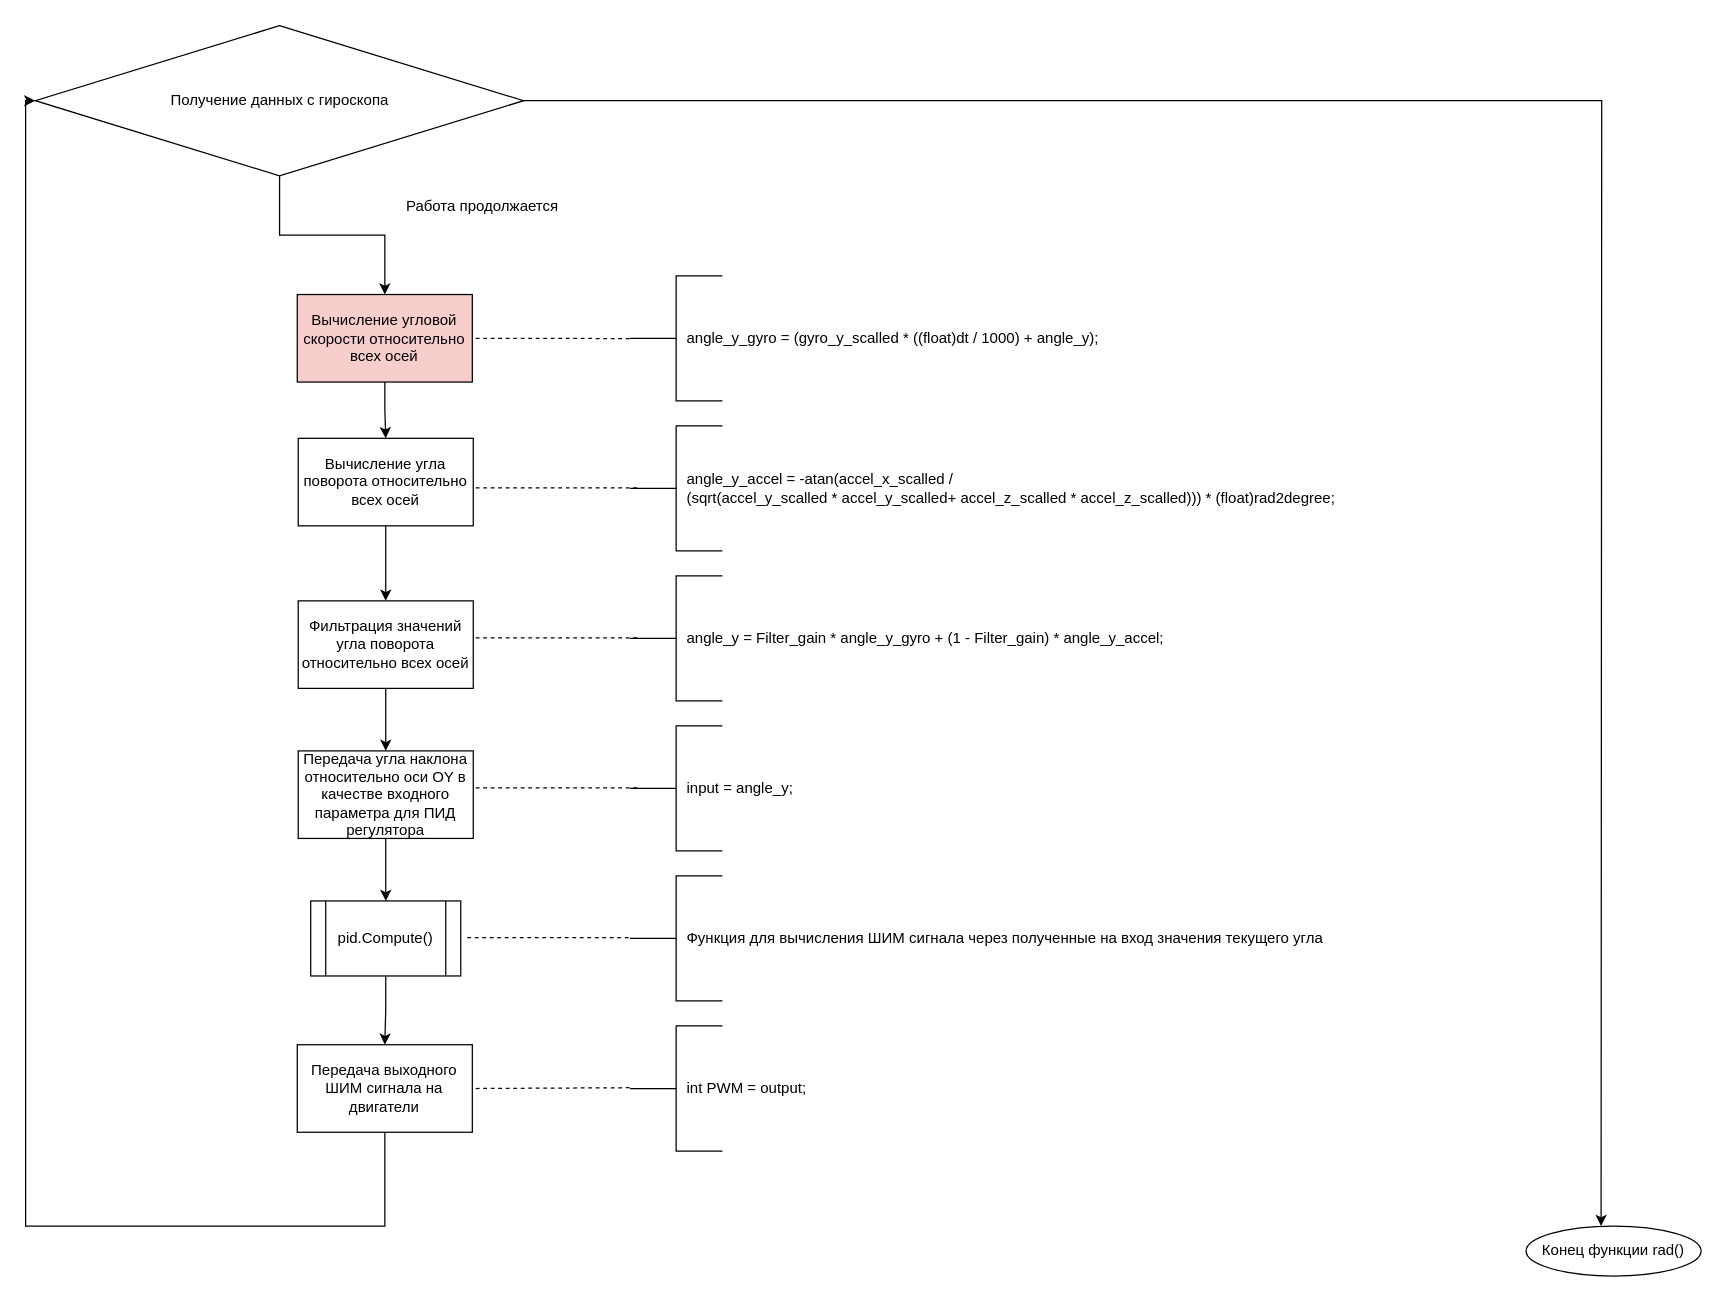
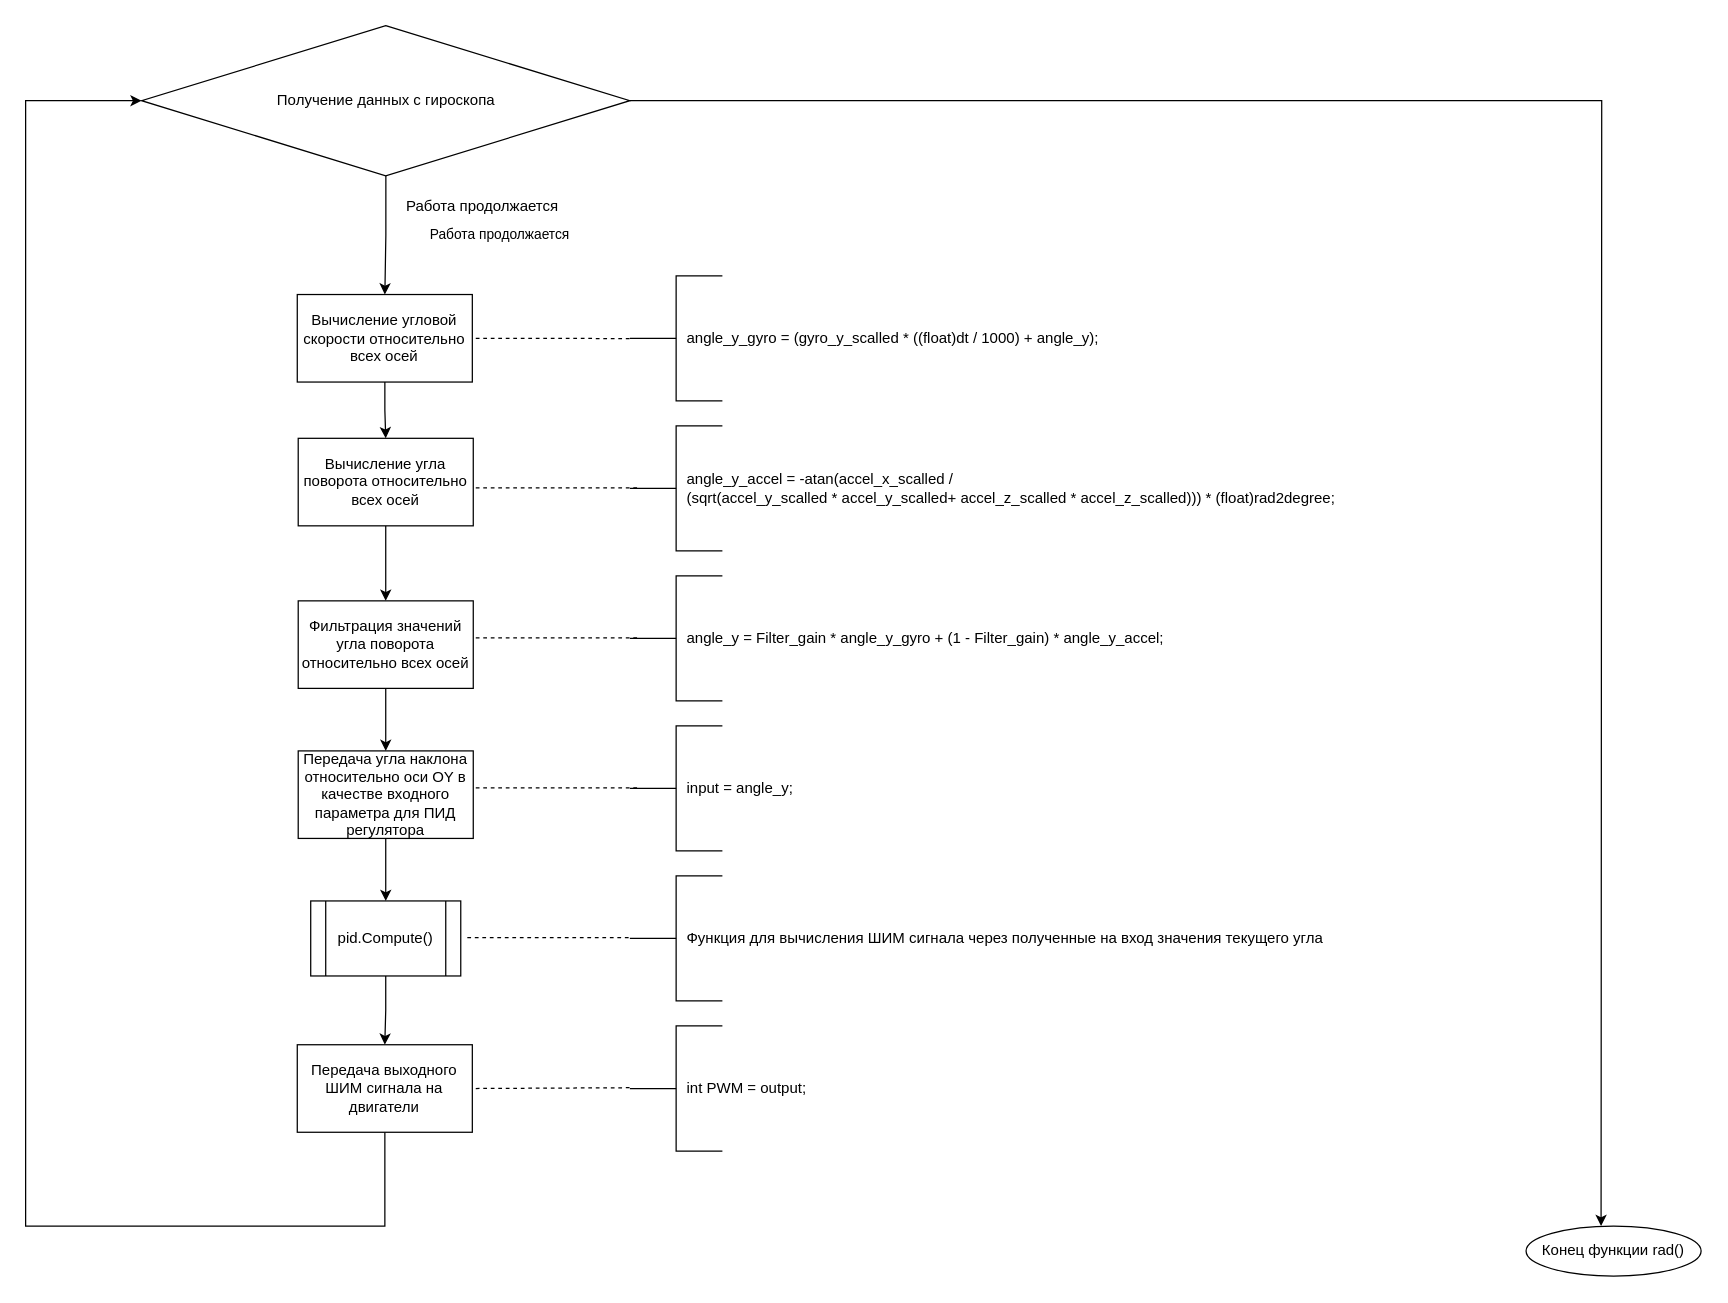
- <mxCell id="4" value="Получение данных с гироскопа" style="rhombus;whiteSpace=wrap;html=1;labelBackgroundColor=none;" parent="1" vertex="1"><mxGeometry x="27.75" y="20" width="390.5" height="120" as="geometry" /></mxCell>
+ <mxCell id="4" value="Получение данных с гироскопа" style="rhombus;whiteSpace=wrap;html=1;labelBackgroundColor=none;" parent="1" vertex="1"><mxGeometry x="112.75" y="20" width="390.5" height="120" as="geometry" /></mxCell>
- <mxCell id="6" value="&lt;br&gt;Вычисление угловой скорости относительно всех осей" style="rounded=0;whiteSpace=wrap;html=1;fontColor=default;labelBackgroundColor=none;spacingBottom=14;fillColor=#f8cecc;" parent="1" vertex="1"><mxGeometry x="237.25" y="235" width="140" height="70" as="geometry" /></mxCell>
+ <mxCell id="6" value="&lt;br&gt;Вычисление угловой скорости относительно всех осей" style="rounded=0;whiteSpace=wrap;html=1;fontColor=default;labelBackgroundColor=none;spacingBottom=14;" parent="1" vertex="1"><mxGeometry x="237.25" y="235" width="140" height="70" as="geometry" /></mxCell>
